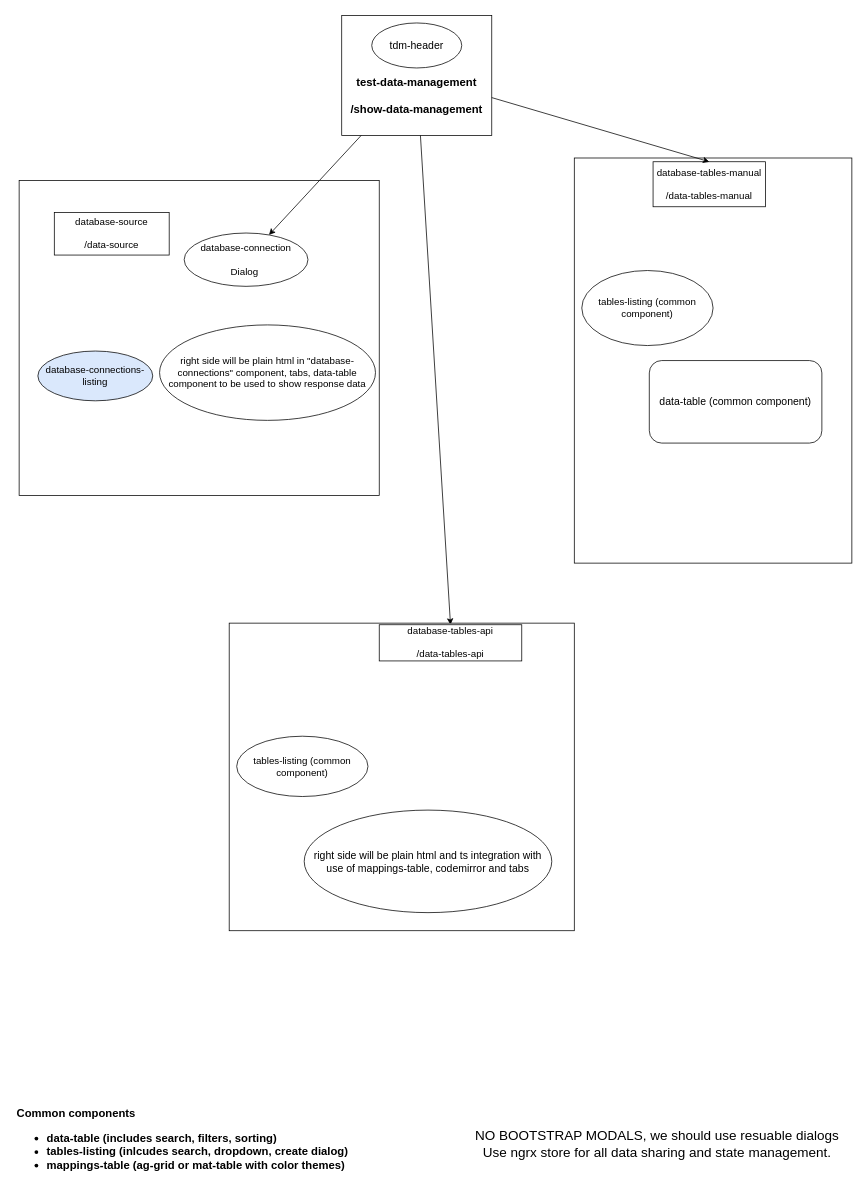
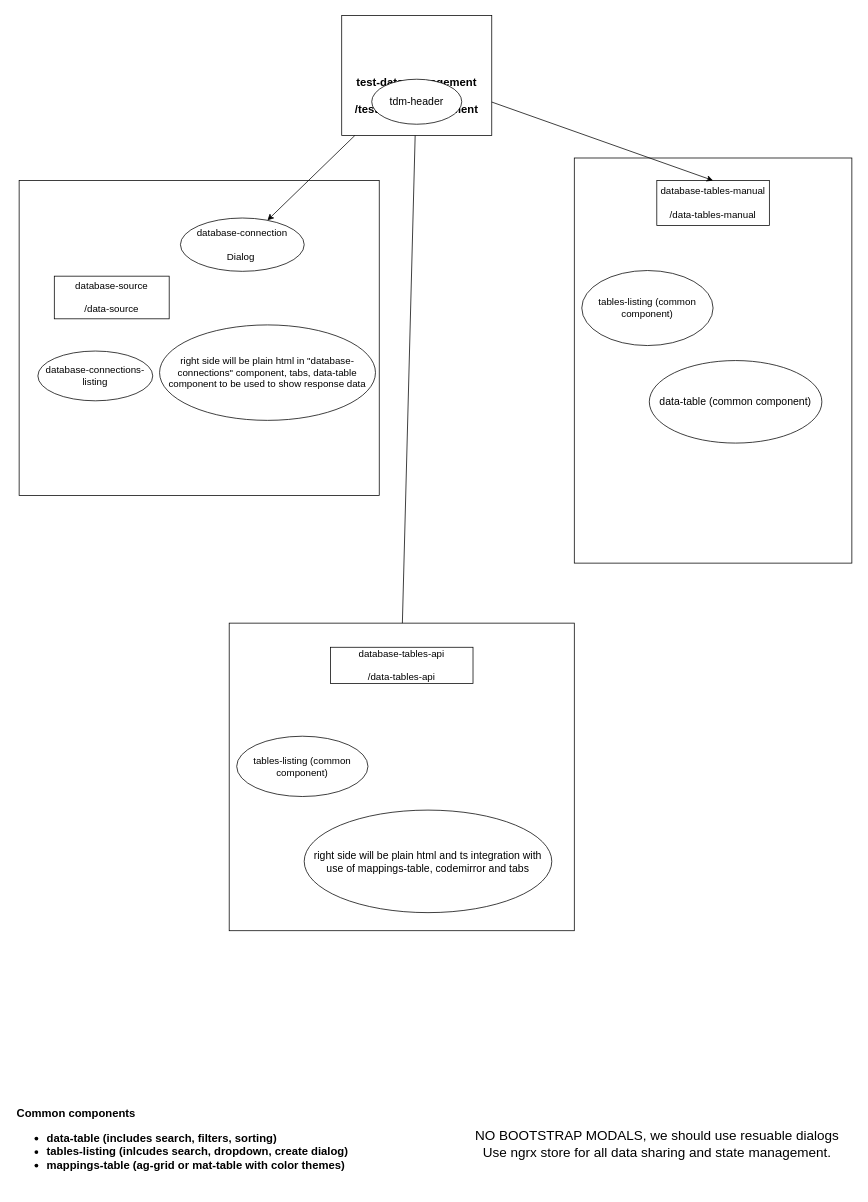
- <mxCell id="22" value="tdm-header" style="ellipse;whiteSpace=wrap;html=1;fontSize=14;" vertex="1" parent="1"><mxGeometry x="495" y="30" width="120" height="60" as="geometry" /></mxCell>
+ <mxCell id="22" value="tdm-header" style="ellipse;whiteSpace=wrap;html=1;fontSize=14;" vertex="1" parent="1"><mxGeometry x="495" y="105" width="120" height="60" as="geometry" /></mxCell>
- <mxCell id="4" value="&lt;font style=&quot;font-size: 15px&quot;&gt;&lt;b&gt;&lt;br&gt;&lt;br&gt;&lt;br&gt;test-data-management&lt;br&gt;&lt;br&gt;/show-data-management&lt;br&gt;&lt;/b&gt;&lt;/font&gt;" style="rounded=0;whiteSpace=wrap;html=1;fontSize=13;" vertex="1" parent="1"><mxGeometry x="455" y="20" width="200" height="160" as="geometry" /></mxCell>
+ <mxCell id="4" value="&lt;font style=&quot;font-size: 15px&quot;&gt;&lt;b&gt;&lt;br&gt;&lt;br&gt;&lt;br&gt;test-data-management&lt;br&gt;&lt;br&gt;/test-data-management&lt;br&gt;&lt;/b&gt;&lt;/font&gt;" style="rounded=0;whiteSpace=wrap;html=1;fontSize=13;" vertex="1" parent="1"><mxGeometry x="455" y="20" width="200" height="160" as="geometry" /></mxCell>
- <mxCell id="6" value="database-tables-manual&lt;br style=&quot;font-size: 13px;&quot;&gt;&lt;br style=&quot;font-size: 13px;&quot;&gt;/data-tables-manual" style="rounded=0;whiteSpace=wrap;html=1;fontSize=13;" vertex="1" parent="1"><mxGeometry x="870" y="215" width="150" height="60" as="geometry" /></mxCell>
+ <mxCell id="6" value="database-tables-manual&lt;br style=&quot;font-size: 13px;&quot;&gt;&lt;br style=&quot;font-size: 13px;&quot;&gt;/data-tables-manual" style="rounded=0;whiteSpace=wrap;html=1;fontSize=13;" vertex="1" parent="1"><mxGeometry x="875" y="240" width="150" height="60" as="geometry" /></mxCell>
- <mxCell id="11" value="database-source&lt;br style=&quot;font-size: 13px&quot;&gt;&lt;br style=&quot;font-size: 13px&quot;&gt;/data-source" style="rounded=0;whiteSpace=wrap;html=1;fontSize=13;" vertex="1" parent="10"><mxGeometry x="21.875" width="153.125" height="56.866" as="geometry" /></mxCell>
+ <mxCell id="11" value="database-source&lt;br style=&quot;font-size: 13px&quot;&gt;&lt;br style=&quot;font-size: 13px&quot;&gt;/data-source" style="rounded=0;whiteSpace=wrap;html=1;fontSize=13;" vertex="1" parent="10"><mxGeometry x="21.875" y="85" width="153.125" height="56.866" as="geometry" /></mxCell>
- <mxCell id="12" value="database-connection&lt;br style=&quot;font-size: 13px;&quot;&gt;&lt;br style=&quot;font-size: 13px;&quot;&gt;Dialog&amp;nbsp;" style="ellipse;whiteSpace=wrap;html=1;fontSize=13;" vertex="1" parent="10"><mxGeometry x="195" y="27.5" width="165" height="71.08" as="geometry" /></mxCell>
+ <mxCell id="12" value="database-connection&lt;br style=&quot;font-size: 13px;&quot;&gt;&lt;br style=&quot;font-size: 13px;&quot;&gt;Dialog&amp;nbsp;" style="ellipse;whiteSpace=wrap;html=1;fontSize=13;" vertex="1" parent="10"><mxGeometry x="190" y="7.5" width="165" height="71.08" as="geometry" /></mxCell>
- <mxCell id="13" value="database-connections-listing" style="ellipse;whiteSpace=wrap;html=1;fontSize=13;fillColor=#dae8fc;" vertex="1" parent="10"><mxGeometry y="184.818" width="153.125" height="66.343" as="geometry" /></mxCell>
+ <mxCell id="13" value="database-connections-listing" style="ellipse;whiteSpace=wrap;html=1;fontSize=13;" vertex="1" parent="10"><mxGeometry y="184.818" width="153.125" height="66.343" as="geometry" /></mxCell>
- <mxCell id="21" value="data-table (common component)" style="whiteSpace=wrap;html=1;fontSize=14;rounded=1;" vertex="1" parent="1"><mxGeometry x="865" y="480" width="230" height="110" as="geometry" /></mxCell>
+ <mxCell id="21" value="data-table (common component)" style="ellipse;whiteSpace=wrap;html=1;fontSize=14;" vertex="1" parent="1"><mxGeometry x="865" y="480" width="230" height="110" as="geometry" /></mxCell>
- <mxCell id="17" value="database-tables-api&lt;br style=&quot;font-size: 13px;&quot;&gt;&lt;br style=&quot;font-size: 13px;&quot;&gt;/data-tables-api" style="rounded=0;whiteSpace=wrap;html=1;fontSize=13;" vertex="1" parent="15"><mxGeometry x="200" y="2.157" width="190" height="48.235" as="geometry" /></mxCell>
+ <mxCell id="17" value="database-tables-api&lt;br style=&quot;font-size: 13px;&quot;&gt;&lt;br style=&quot;font-size: 13px;&quot;&gt;/data-tables-api" style="rounded=0;whiteSpace=wrap;html=1;fontSize=13;" vertex="1" parent="15"><mxGeometry x="135" y="32.157" width="190" height="48.235" as="geometry" /></mxCell>
